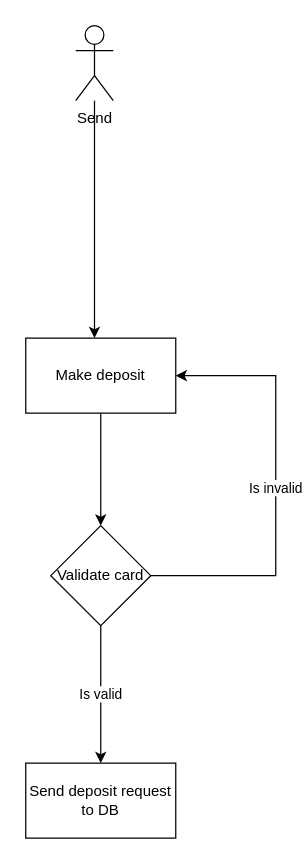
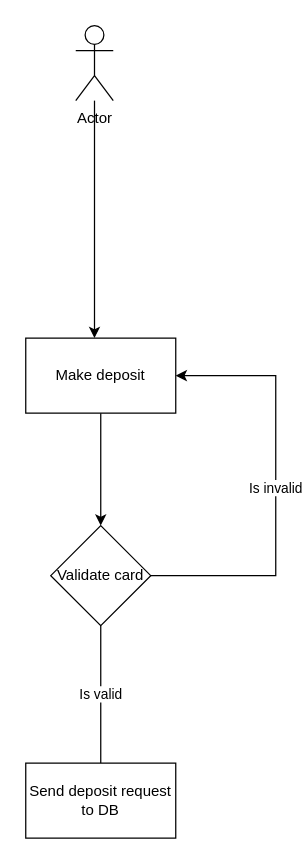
- <mxCell id="3" value="Send" style="shape=umlActor;verticalLabelPosition=bottom;verticalAlign=top;html=1;outlineConnect=0;" vertex="1" parent="1"><mxGeometry x="60" y="20" width="30" height="60" as="geometry" /></mxCell>
+ <mxCell id="3" value="Actor" style="shape=umlActor;verticalLabelPosition=bottom;verticalAlign=top;html=1;outlineConnect=0;" vertex="1" parent="1"><mxGeometry x="60" y="20" width="30" height="60" as="geometry" /></mxCell>
- <mxCell id="7" value="Is valid" style="edgeStyle=orthogonalEdgeStyle;rounded=0;orthogonalLoop=1;jettySize=auto;html=1;" edge="1" parent="1" source="8" target="9"><mxGeometry relative="1" as="geometry" /></mxCell>
+ <mxCell id="7" value="Is valid" style="edgeStyle=orthogonalEdgeStyle;rounded=0;orthogonalLoop=1;jettySize=auto;html=1;endArrow=none;" edge="1" parent="1" source="8" target="9"><mxGeometry relative="1" as="geometry" /></mxCell>
